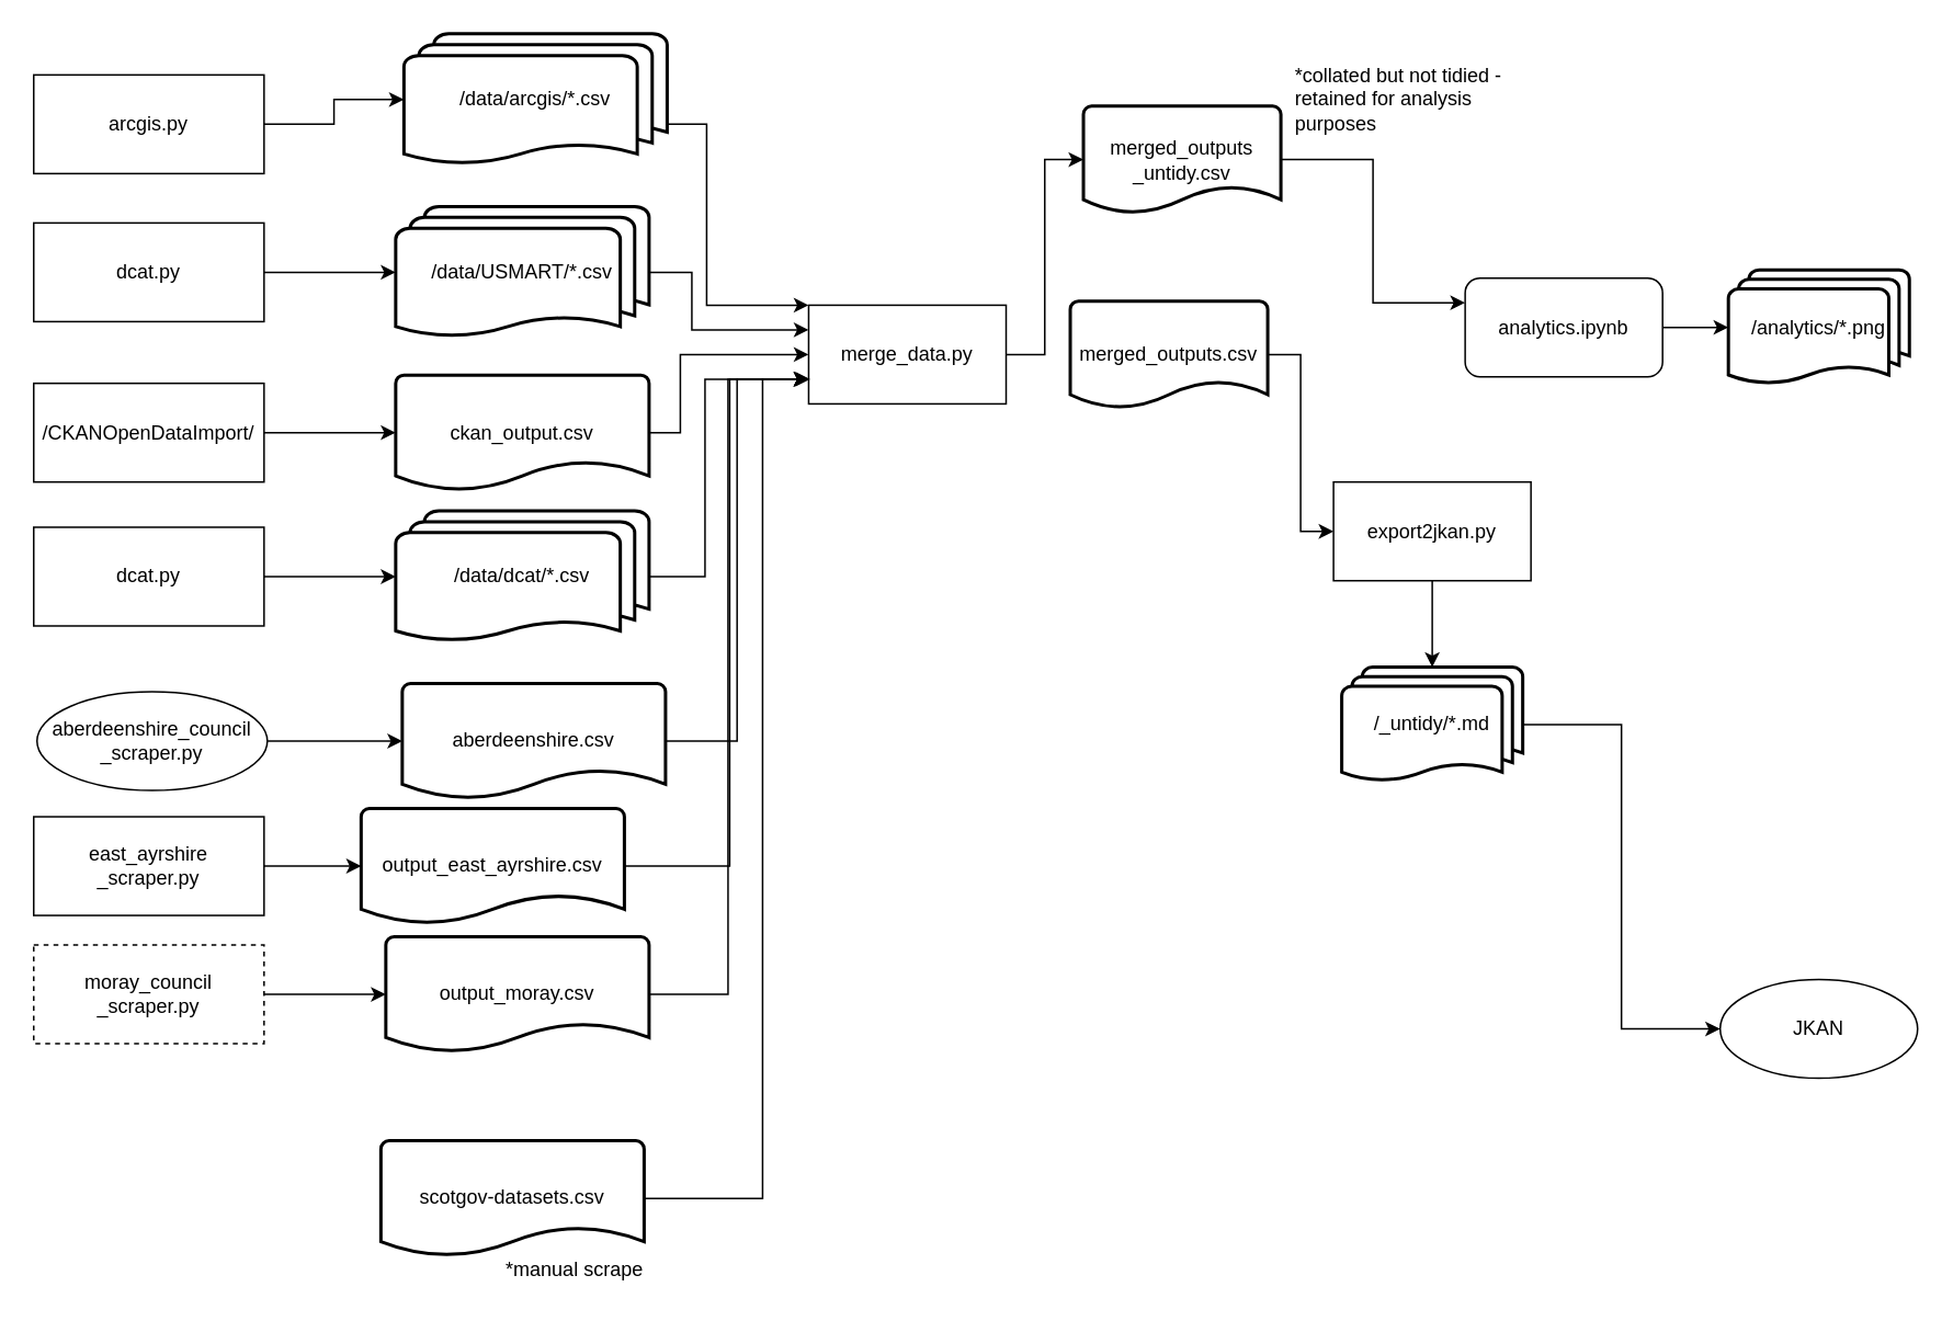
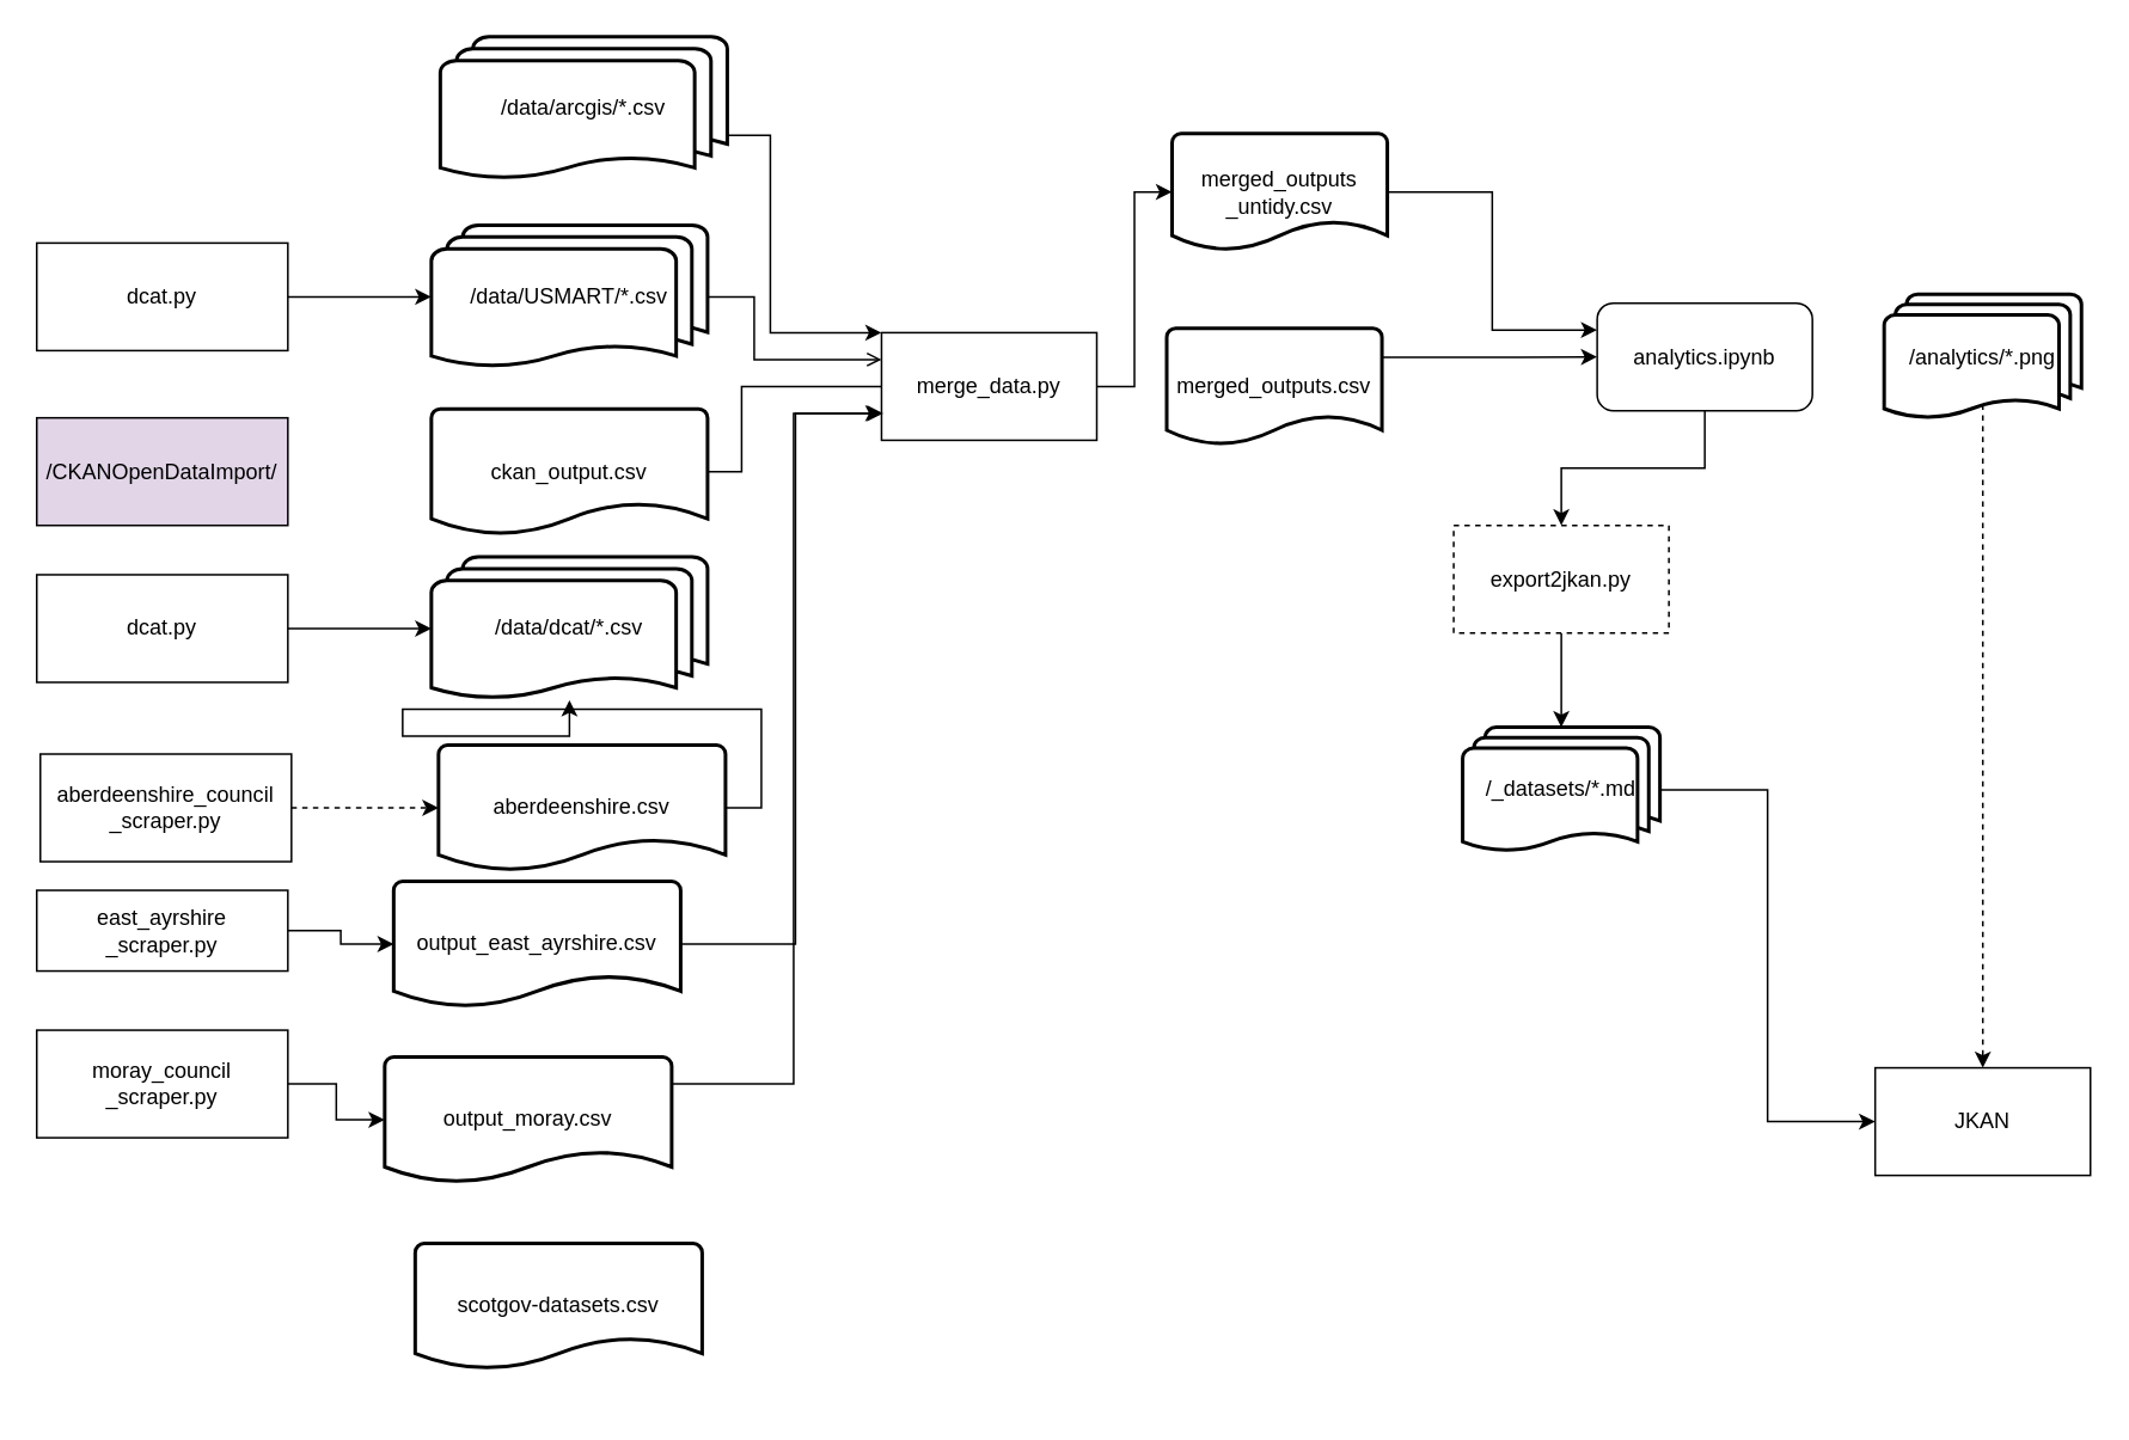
- <mxCell id="34" value="*collated but not tidied - retained for analysis purposes" style="text;html=1;strokeColor=none;fillColor=none;align=left;verticalAlign=middle;whiteSpace=wrap;rounded=0;" parent="1" vertex="1"><mxGeometry x="785" y="39" width="137" height="42" as="geometry" /></mxCell>
- <mxCell id="2" style="edgeStyle=orthogonalEdgeStyle;rounded=0;orthogonalLoop=1;jettySize=auto;html=1;entryX=0;entryY=0.5;entryDx=0;entryDy=0;entryPerimeter=0;" parent="1" source="3" target="25" edge="1"><mxGeometry relative="1" as="geometry" /></mxCell>
- <mxCell id="3" value="arcgis.py" style="rounded=0;whiteSpace=wrap;html=1;" parent="1" vertex="1"><mxGeometry x="20" y="45" width="140" height="60" as="geometry" /></mxCell>
- <mxCell id="33" value="merged_outputs&lt;br&gt;_untidy.csv" style="strokeWidth=2;html=1;shape=mxgraph.flowchart.document2;whiteSpace=wrap;size=0.25;" parent="1" vertex="1"><mxGeometry x="658" y="64" width="120" height="65" as="geometry" /></mxCell>
+ <mxCell id="33" value="merged_outputs&lt;br&gt;_untidy.csv" style="strokeWidth=2;html=1;shape=mxgraph.flowchart.document2;whiteSpace=wrap;size=0.25;" parent="1" vertex="1"><mxGeometry x="653" y="74" width="120" height="65" as="geometry" /></mxCell>
+ <mxCell id="9" style="edgeStyle=orthogonalEdgeStyle;rounded=0;orthogonalLoop=1;jettySize=auto;html=1;entryX=0;entryY=0.5;entryDx=0;entryDy=0;exitX=1;exitY=0.25;exitDx=0;exitDy=0;exitPerimeter=0;" parent="1" source="23" target="8" edge="1"><mxGeometry relative="1" as="geometry"><mxPoint x="770" y="335" as="sourcePoint" /><mxPoint x="800.04" y="122.7" as="targetPoint" /></mxGeometry></mxCell>
- <mxCell id="7" style="edgeStyle=orthogonalEdgeStyle;rounded=0;orthogonalLoop=1;jettySize=auto;html=1;entryX=0;entryY=0.5;entryDx=0;entryDy=0;entryPerimeter=0;" parent="1" source="8" target="30" edge="1"><mxGeometry relative="1" as="geometry" /></mxCell>
+ <mxCell id="7" style="edgeStyle=orthogonalEdgeStyle;rounded=0;orthogonalLoop=1;jettySize=auto;html=1;" parent="1" source="8" target="5" edge="1"><mxGeometry relative="1" as="geometry" /></mxCell>
- <mxCell id="26" style="edgeStyle=orthogonalEdgeStyle;rounded=0;orthogonalLoop=1;jettySize=auto;html=1;entryX=0;entryY=0.25;entryDx=0;entryDy=0;" parent="1" source="27" target="21" edge="1"><mxGeometry relative="1" as="geometry"><Array as="points"><mxPoint x="420" y="165" /><mxPoint x="420" y="200" /></Array></mxGeometry></mxCell>
+ <mxCell id="26" style="edgeStyle=orthogonalEdgeStyle;rounded=0;orthogonalLoop=1;jettySize=auto;html=1;entryX=0;entryY=0.25;entryDx=0;entryDy=0;endArrow=open;" parent="1" source="27" target="21" edge="1"><mxGeometry relative="1" as="geometry"><Array as="points"><mxPoint x="420" y="165" /><mxPoint x="420" y="200" /></Array></mxGeometry></mxCell>
- <mxCell id="28" style="edgeStyle=orthogonalEdgeStyle;rounded=0;orthogonalLoop=1;jettySize=auto;html=1;entryX=0;entryY=0.5;entryDx=0;entryDy=0;" parent="1" source="29" target="21" edge="1"><mxGeometry relative="1" as="geometry"><Array as="points"><mxPoint x="413" y="263" /><mxPoint x="413" y="215" /></Array></mxGeometry></mxCell>
+ <mxCell id="28" style="edgeStyle=orthogonalEdgeStyle;rounded=0;orthogonalLoop=1;jettySize=auto;html=1;entryX=0;entryY=0.5;entryDx=0;entryDy=0;endArrow=none;" parent="1" source="29" target="21" edge="1"><mxGeometry relative="1" as="geometry"><Array as="points"><mxPoint x="413" y="263" /><mxPoint x="413" y="215" /></Array></mxGeometry></mxCell>
- <mxCell id="17" value="/CKANOpenDataImport/" style="rounded=0;whiteSpace=wrap;html=1;" parent="1" vertex="1"><mxGeometry x="20" y="232.5" width="140" height="60" as="geometry" /></mxCell>
+ <mxCell id="17" value="/CKANOpenDataImport/" style="rounded=0;whiteSpace=wrap;html=1;fillColor=#e1d5e7;" parent="1" vertex="1"><mxGeometry x="20" y="232.5" width="140" height="60" as="geometry" /></mxCell>
- <mxCell id="16" style="edgeStyle=orthogonalEdgeStyle;rounded=0;orthogonalLoop=1;jettySize=auto;html=1;entryX=0;entryY=0.5;entryDx=0;entryDy=0;entryPerimeter=0;" parent="1" source="17" target="29" edge="1"><mxGeometry relative="1" as="geometry"><mxPoint x="274" y="245" as="targetPoint" /></mxGeometry></mxCell>
- <mxCell id="10" style="edgeStyle=orthogonalEdgeStyle;rounded=0;orthogonalLoop=1;jettySize=auto;html=1;entryX=0;entryY=0.5;entryDx=0;entryDy=0;exitX=1;exitY=0.5;exitDx=0;exitDy=0;exitPerimeter=0;" parent="1" source="23" target="5" edge="1"><mxGeometry relative="1" as="geometry"><mxPoint x="770" y="335" as="sourcePoint" /></mxGeometry></mxCell>
- <mxCell id="37" style="edgeStyle=orthogonalEdgeStyle;rounded=0;orthogonalLoop=1;jettySize=auto;html=1;entryX=0;entryY=0.75;entryDx=0;entryDy=0;exitX=1;exitY=0.5;exitDx=0;exitDy=0;exitPerimeter=0;" parent="1" source="38" target="21" edge="1"><mxGeometry relative="1" as="geometry"><mxPoint x="394" y="350" as="sourcePoint" /><Array as="points"><mxPoint x="428" y="350" /><mxPoint x="428" y="230" /></Array></mxGeometry></mxCell>
- <mxCell id="5" value="export2jkan.py" style="rounded=0;whiteSpace=wrap;html=1;" parent="1" vertex="1"><mxGeometry x="810" y="292.5" width="120" height="60" as="geometry" /></mxCell>
+ <mxCell id="5" value="export2jkan.py" style="rounded=0;whiteSpace=wrap;html=1;dashed=1;" parent="1" vertex="1"><mxGeometry x="810" y="292.5" width="120" height="60" as="geometry" /></mxCell>
- <mxCell id="14" value="" style="edgeStyle=orthogonalEdgeStyle;rounded=0;orthogonalLoop=1;jettySize=auto;html=1;entryX=0;entryY=0.75;entryDx=0;entryDy=0;exitX=1;exitY=0.5;exitDx=0;exitDy=0;exitPerimeter=0;" parent="1" source="45" target="21" edge="1"><mxGeometry relative="1" as="geometry"><mxPoint x="400" y="466.5" as="sourcePoint" /></mxGeometry></mxCell>
+ <mxCell id="14" value="" style="edgeStyle=orthogonalEdgeStyle;rounded=0;orthogonalLoop=1;jettySize=auto;html=1;exitX=1;exitY=0.5;exitDx=0;exitDy=0;exitPerimeter=0;" parent="1" source="45" target="38" edge="1"><mxGeometry relative="1" as="geometry"><mxPoint x="400" y="466.5" as="sourcePoint" /></mxGeometry></mxCell>
+ <mxCell id="6" style="edgeStyle=orthogonalEdgeStyle;rounded=0;orthogonalLoop=1;jettySize=auto;html=1;dashed=1;exitX=0.5;exitY=0.88;exitDx=0;exitDy=0;exitPerimeter=0;" parent="1" source="30" target="15" edge="1"><mxGeometry relative="1" as="geometry" /></mxCell>
- <mxCell id="12" value="/_untidy/*.md" style="strokeWidth=2;html=1;shape=mxgraph.flowchart.multi-document;whiteSpace=wrap;" parent="1" vertex="1"><mxGeometry x="815" y="405" width="110" height="70" as="geometry" /></mxCell>
+ <mxCell id="12" value="/_datasets/*.md" style="strokeWidth=2;html=1;shape=mxgraph.flowchart.multi-document;whiteSpace=wrap;" parent="1" vertex="1"><mxGeometry x="815" y="405" width="110" height="70" as="geometry" /></mxCell>
- <mxCell id="40" value="aberdeenshire_council&lt;br&gt;_scraper.py" style="ellipse;whiteSpace=wrap;html=1;" vertex="1" parent="1"><mxGeometry x="22" y="420" width="140" height="60" as="geometry" /></mxCell>
+ <mxCell id="40" value="aberdeenshire_council&lt;br&gt;_scraper.py" style="rounded=0;whiteSpace=wrap;html=1;" vertex="1" parent="1"><mxGeometry x="22" y="420" width="140" height="60" as="geometry" /></mxCell>
- <mxCell id="39" style="edgeStyle=orthogonalEdgeStyle;rounded=0;orthogonalLoop=1;jettySize=auto;html=1;entryX=0;entryY=0.5;entryDx=0;entryDy=0;entryPerimeter=0;" edge="1" parent="1" source="40" target="45"><mxGeometry relative="1" as="geometry" /></mxCell>
+ <mxCell id="39" style="edgeStyle=orthogonalEdgeStyle;rounded=0;orthogonalLoop=1;jettySize=auto;html=1;entryX=0;entryY=0.5;entryDx=0;entryDy=0;entryPerimeter=0;dashed=1;" edge="1" parent="1" source="40" target="45"><mxGeometry relative="1" as="geometry" /></mxCell>
- <mxCell id="13" style="edgeStyle=orthogonalEdgeStyle;rounded=0;orthogonalLoop=1;jettySize=auto;html=1;entryX=0;entryY=0.75;entryDx=0;entryDy=0;exitX=1;exitY=0.5;exitDx=0;exitDy=0;exitPerimeter=0;" parent="1" source="22" target="21" edge="1"><mxGeometry relative="1" as="geometry"><mxPoint x="394" y="485" as="sourcePoint" /><Array as="points"><mxPoint x="463" y="728" /><mxPoint x="463" y="230" /></Array></mxGeometry></mxCell>
- <mxCell id="42" value="east_ayrshire&lt;br&gt;_scraper.py" style="rounded=0;whiteSpace=wrap;html=1;" vertex="1" parent="1"><mxGeometry x="20" y="496" width="140" height="60" as="geometry" /></mxCell>
+ <mxCell id="42" value="east_ayrshire&lt;br&gt;_scraper.py" style="rounded=0;whiteSpace=wrap;html=1;" vertex="1" parent="1"><mxGeometry x="20" y="496" width="140" height="45" as="geometry" /></mxCell>
- <mxCell id="44" value="moray_council&lt;br&gt;_scraper.py" style="rounded=0;whiteSpace=wrap;html=1;dashed=1;" vertex="1" parent="1"><mxGeometry x="20" y="574" width="140" height="60" as="geometry" /></mxCell>
+ <mxCell id="44" value="moray_council&lt;br&gt;_scraper.py" style="rounded=0;whiteSpace=wrap;html=1;" vertex="1" parent="1"><mxGeometry x="20" y="574" width="140" height="60" as="geometry" /></mxCell>
- <mxCell id="47" value="output_moray.csv" style="strokeWidth=2;html=1;shape=mxgraph.flowchart.document2;whiteSpace=wrap;size=0.25;" vertex="1" parent="1"><mxGeometry x="234" y="569" width="160" height="70" as="geometry" /></mxCell>
+ <mxCell id="47" value="output_moray.csv" style="strokeWidth=2;html=1;shape=mxgraph.flowchart.document2;whiteSpace=wrap;size=0.25;" vertex="1" parent="1"><mxGeometry x="214" y="589" width="160" height="70" as="geometry" /></mxCell>
- <mxCell id="15" value="JKAN" style="ellipse;whiteSpace=wrap;html=1;" parent="1" vertex="1"><mxGeometry x="1045" y="595" width="120" height="60" as="geometry" /></mxCell>
+ <mxCell id="15" value="JKAN" style="rounded=0;whiteSpace=wrap;html=1;" parent="1" vertex="1"><mxGeometry x="1045" y="595" width="120" height="60" as="geometry" /></mxCell>
- <mxCell id="31" value="*manual scrape" style="text;html=1;strokeColor=none;fillColor=none;align=center;verticalAlign=middle;whiteSpace=wrap;rounded=0;" parent="1" vertex="1"><mxGeometry x="304" y="763" width="90" height="18" as="geometry" /></mxCell>
